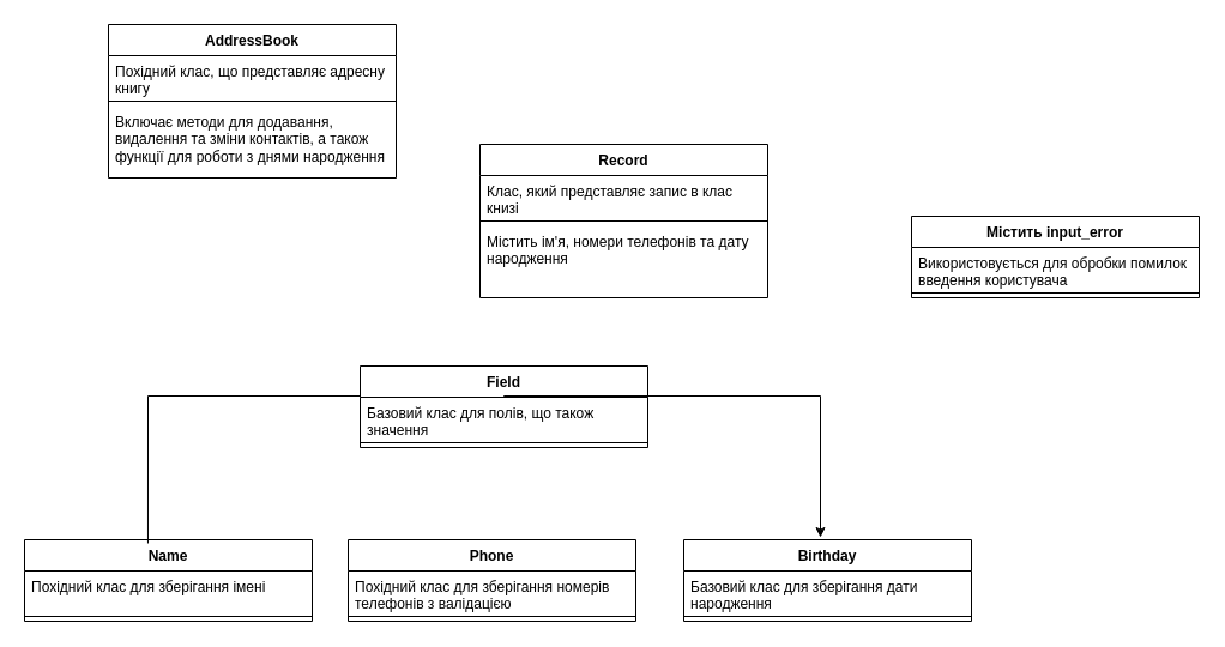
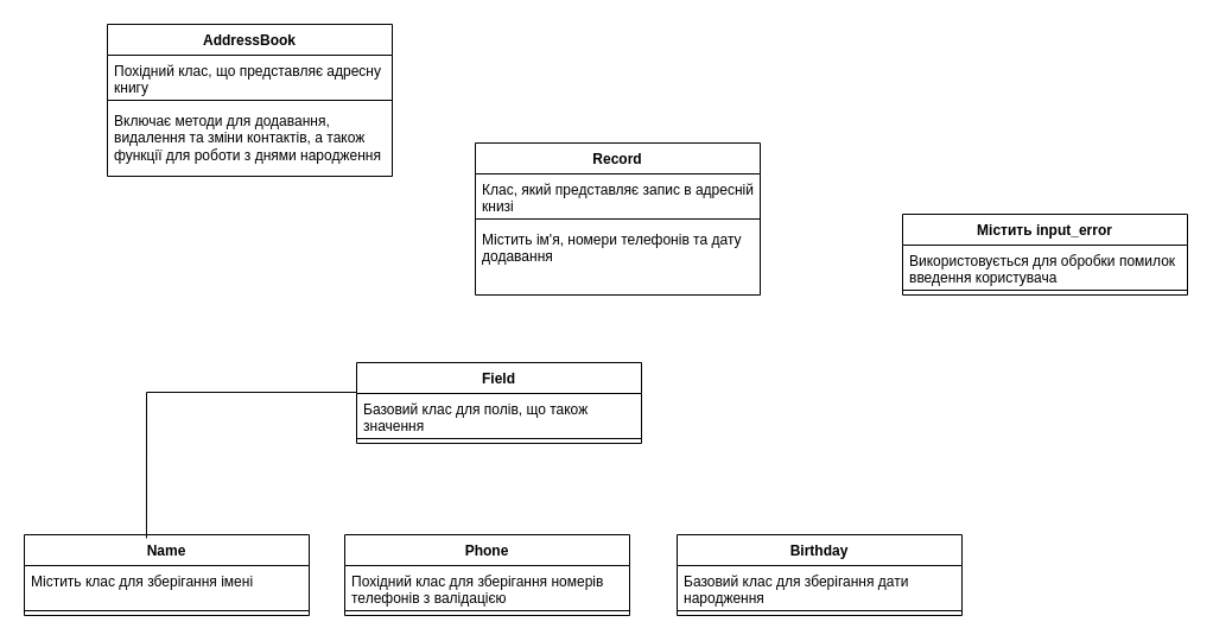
- <mxCell id="7" value="Клас, який представляє запис в клас книзі" style="text;strokeColor=none;fillColor=none;align=left;verticalAlign=top;spacingLeft=4;spacingRight=4;overflow=hidden;rotatable=0;points=[[0,0.5],[1,0.5]];portConstraint=eastwest;whiteSpace=wrap;html=1;" vertex="1" parent="6"><mxGeometry y="26" width="240" height="34" as="geometry" /></mxCell>
+ <mxCell id="7" value="Клас, який представляє запис в адресній книзі" style="text;strokeColor=none;fillColor=none;align=left;verticalAlign=top;spacingLeft=4;spacingRight=4;overflow=hidden;rotatable=0;points=[[0,0.5],[1,0.5]];portConstraint=eastwest;whiteSpace=wrap;html=1;" vertex="1" parent="6"><mxGeometry y="26" width="240" height="34" as="geometry" /></mxCell>
- <mxCell id="9" value="Містить ім'я, номери телефонів та дату народження" style="text;strokeColor=none;fillColor=none;align=left;verticalAlign=top;spacingLeft=4;spacingRight=4;overflow=hidden;rotatable=0;points=[[0,0.5],[1,0.5]];portConstraint=eastwest;whiteSpace=wrap;html=1;" vertex="1" parent="6"><mxGeometry y="68" width="240" height="60" as="geometry" /></mxCell>
+ <mxCell id="9" value="Містить ім'я, номери телефонів та дату додавання" style="text;strokeColor=none;fillColor=none;align=left;verticalAlign=top;spacingLeft=4;spacingRight=4;overflow=hidden;rotatable=0;points=[[0,0.5],[1,0.5]];portConstraint=eastwest;whiteSpace=wrap;html=1;" vertex="1" parent="6"><mxGeometry y="68" width="240" height="60" as="geometry" /></mxCell>
- <mxCell id="26" style="edgeStyle=orthogonalEdgeStyle;rounded=0;orthogonalLoop=1;jettySize=auto;html=1;entryX=0.475;entryY=-0.029;entryDx=0;entryDy=0;entryPerimeter=0;" edge="1" parent="1" source="11" target="19"><mxGeometry relative="1" as="geometry"><Array as="points"><mxPoint x="420" y="330" /><mxPoint x="684" y="330" /></Array></mxGeometry></mxCell>
- <mxCell id="14" value="Похідний клас для зберігання імені" style="text;strokeColor=none;fillColor=none;align=left;verticalAlign=top;spacingLeft=4;spacingRight=4;overflow=hidden;rotatable=0;points=[[0,0.5],[1,0.5]];portConstraint=eastwest;whiteSpace=wrap;html=1;" vertex="1" parent="13"><mxGeometry y="26" width="240" height="34" as="geometry" /></mxCell>
+ <mxCell id="14" value="Містить клас для зберігання імені" style="text;strokeColor=none;fillColor=none;align=left;verticalAlign=top;spacingLeft=4;spacingRight=4;overflow=hidden;rotatable=0;points=[[0,0.5],[1,0.5]];portConstraint=eastwest;whiteSpace=wrap;html=1;" vertex="1" parent="13"><mxGeometry y="26" width="240" height="34" as="geometry" /></mxCell>
